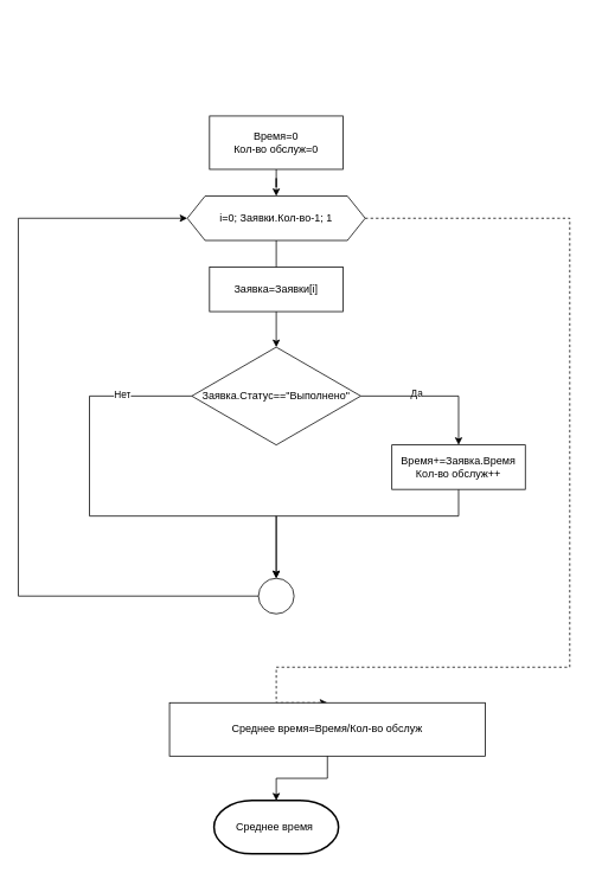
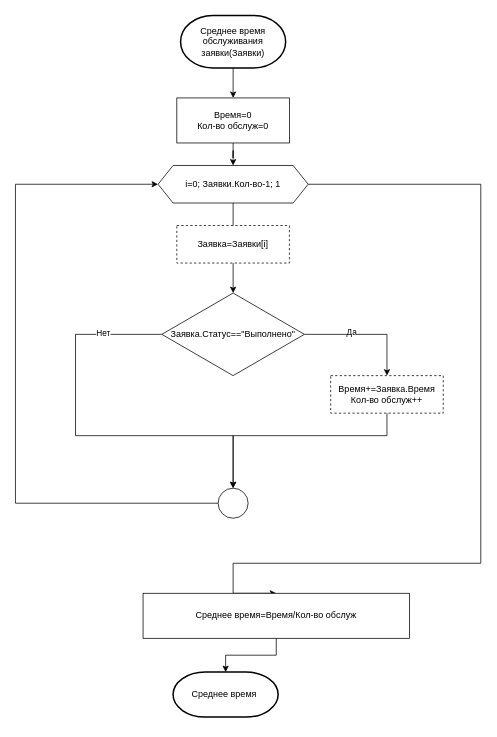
+ <mxCell id="3" value="Среднее время обслуживания заявки(Заявки)" style="strokeWidth=2;html=1;shape=mxgraph.flowchart.terminator;whiteSpace=wrap;" parent="1" vertex="1"><mxGeometry x="240" y="20" width="140" height="70" as="geometry" /></mxCell>
+ <mxCell id="2" style="edgeStyle=orthogonalEdgeStyle;rounded=0;orthogonalLoop=1;jettySize=auto;html=1;entryX=0.5;entryY=0;entryDx=0;entryDy=0;" parent="1" source="3" target="5" edge="1"><mxGeometry relative="1" as="geometry" /></mxCell>
- <mxCell id="9" value="Заявка=Заявки[i]" style="rounded=0;whiteSpace=wrap;html=1;" parent="1" vertex="1"><mxGeometry x="235" y="300" width="150" height="50" as="geometry" /></mxCell>
+ <mxCell id="9" value="Заявка=Заявки[i]" style="rounded=0;whiteSpace=wrap;html=1;dashed=1;" parent="1" vertex="1"><mxGeometry x="235" y="300" width="150" height="50" as="geometry" /></mxCell>
- <mxCell id="16" value="Время+=Заявка.Время&lt;div&gt;Кол-во обслуж++&lt;/div&gt;" style="rounded=0;whiteSpace=wrap;html=1;" parent="1" vertex="1"><mxGeometry x="440" y="500" width="150" height="50" as="geometry" /></mxCell>
+ <mxCell id="16" value="Время+=Заявка.Время&lt;div&gt;Кол-во обслуж++&lt;/div&gt;" style="rounded=0;whiteSpace=wrap;html=1;dashed=1;" parent="1" vertex="1"><mxGeometry x="440" y="500" width="150" height="50" as="geometry" /></mxCell>
- <mxCell id="6" style="edgeStyle=orthogonalEdgeStyle;rounded=0;orthogonalLoop=1;jettySize=auto;html=1;exitX=1;exitY=0.5;exitDx=0;exitDy=0;entryX=0.5;entryY=0;entryDx=0;entryDy=0;dashed=1;" parent="1" source="7" target="19" edge="1"><mxGeometry relative="1" as="geometry"><mxPoint x="320" y="750" as="targetPoint" /><Array as="points"><mxPoint x="640" y="245" /><mxPoint x="640" y="750" /><mxPoint x="310" y="750" /></Array></mxGeometry></mxCell>
+ <mxCell id="6" style="edgeStyle=orthogonalEdgeStyle;rounded=0;orthogonalLoop=1;jettySize=auto;html=1;exitX=1;exitY=0.5;exitDx=0;exitDy=0;entryX=0.5;entryY=0;entryDx=0;entryDy=0;" parent="1" source="7" target="19" edge="1"><mxGeometry relative="1" as="geometry"><mxPoint x="320" y="750" as="targetPoint" /><Array as="points"><mxPoint x="640" y="245" /><mxPoint x="640" y="750" /><mxPoint x="310" y="750" /></Array></mxGeometry></mxCell>
- <mxCell id="20" value="Среднее время&amp;nbsp;" style="strokeWidth=2;html=1;shape=mxgraph.flowchart.terminator;whiteSpace=wrap;" parent="1" vertex="1"><mxGeometry x="240" y="900" width="140" height="60" as="geometry" /></mxCell>
+ <mxCell id="20" value="Среднее время&amp;nbsp;" style="strokeWidth=2;html=1;shape=mxgraph.flowchart.terminator;whiteSpace=wrap;" parent="1" vertex="1"><mxGeometry x="230" y="895" width="140" height="60" as="geometry" /></mxCell>
